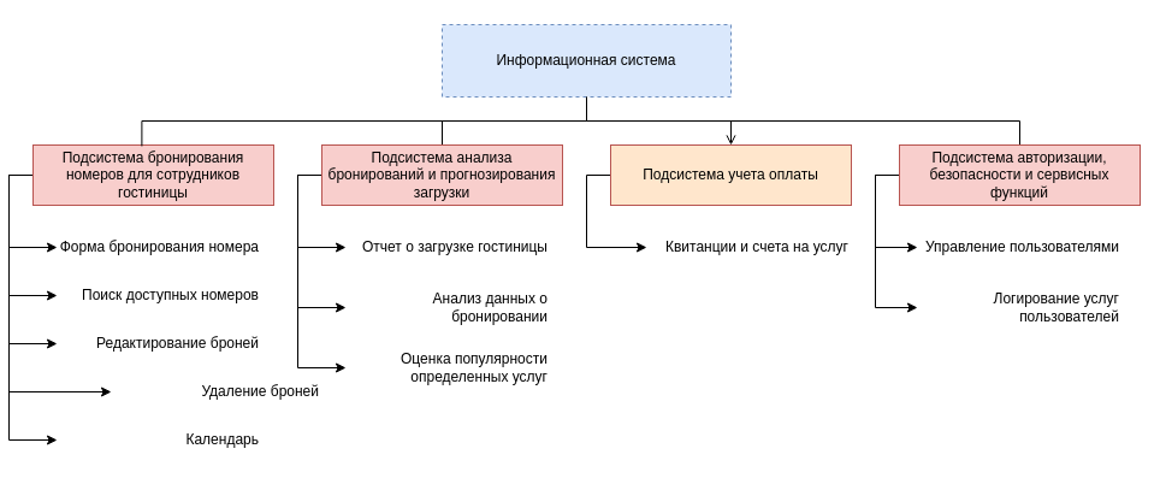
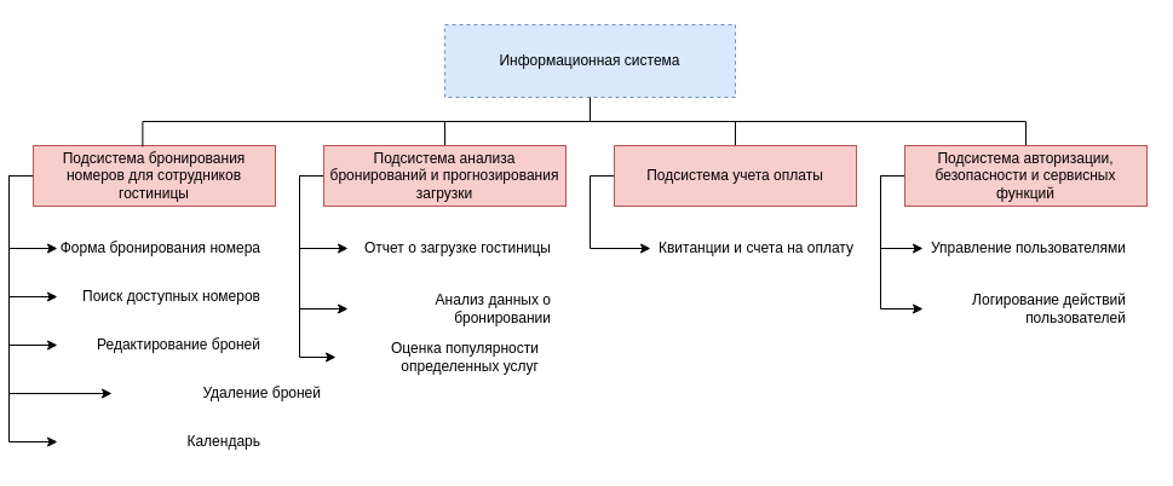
- <mxCell id="3" style="edgeStyle=orthogonalEdgeStyle;rounded=0;orthogonalLoop=1;jettySize=auto;html=1;exitX=0.5;exitY=1;exitDx=0;exitDy=0;endArrow=open;endFill=0;" edge="1" parent="1" source="5" target="17"><mxGeometry relative="1" as="geometry" /></mxCell>
+ <mxCell id="3" style="edgeStyle=orthogonalEdgeStyle;rounded=0;orthogonalLoop=1;jettySize=auto;html=1;exitX=0.5;exitY=1;exitDx=0;exitDy=0;endArrow=none;endFill=0;" edge="1" parent="1" source="5" target="17"><mxGeometry relative="1" as="geometry" /></mxCell>
- <mxCell id="17" value="Подсистема учета оплаты" style="rounded=0;whiteSpace=wrap;html=1;fillColor=#ffe6cc;strokeColor=#b85450;" vertex="1" parent="1"><mxGeometry x="500" y="120" width="200" height="50" as="geometry" /></mxCell>
+ <mxCell id="17" value="Подсистема учета оплаты" style="rounded=0;whiteSpace=wrap;html=1;fillColor=#f8cecc;strokeColor=#b85450;" vertex="1" parent="1"><mxGeometry x="500" y="120" width="200" height="50" as="geometry" /></mxCell>
- <mxCell id="25" value="Квитанции и счета на услуг" style="text;html=1;align=right;verticalAlign=middle;whiteSpace=wrap;rounded=0;" vertex="1" parent="1"><mxGeometry x="530" y="190" width="170" height="30" as="geometry" /></mxCell>
+ <mxCell id="25" value="Квитанции и счета на оплату" style="text;html=1;align=right;verticalAlign=middle;whiteSpace=wrap;rounded=0;" vertex="1" parent="1"><mxGeometry x="530" y="190" width="170" height="30" as="geometry" /></mxCell>
- <mxCell id="23" value="Логирование услуг пользователей" style="text;html=1;align=right;verticalAlign=middle;whiteSpace=wrap;rounded=0;" vertex="1" parent="1"><mxGeometry x="755" y="240" width="170" height="30" as="geometry" /></mxCell>
+ <mxCell id="23" value="Логирование действий пользователей" style="text;html=1;align=right;verticalAlign=middle;whiteSpace=wrap;rounded=0;" vertex="1" parent="1"><mxGeometry x="755" y="240" width="170" height="30" as="geometry" /></mxCell>
- <mxCell id="26" value="Оценка популярности определенных услуг" style="text;html=1;align=right;verticalAlign=middle;whiteSpace=wrap;rounded=0;" vertex="1" parent="1"><mxGeometry x="280" y="290" width="170" height="30" as="geometry" /></mxCell>
+ <mxCell id="26" value="Оценка популярности определенных услуг" style="text;html=1;align=right;verticalAlign=middle;whiteSpace=wrap;rounded=0;" vertex="1" parent="1"><mxGeometry x="270" y="280" width="170" height="30" as="geometry" /></mxCell>
